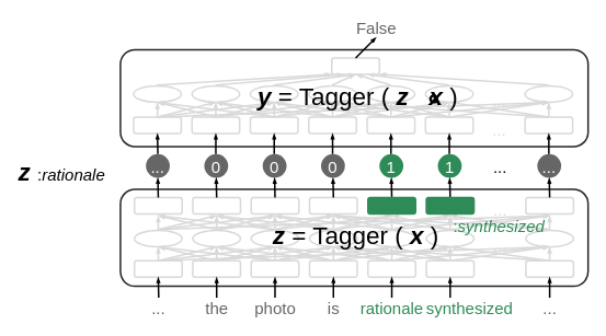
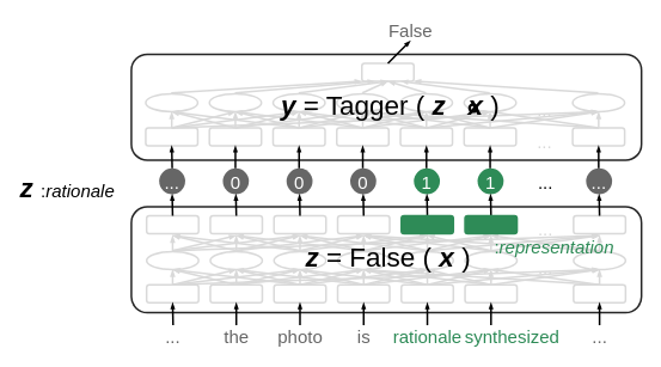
- <mxCell id="182" value="&lt;font style=&quot;font-size: 20px&quot;&gt;:&lt;i&gt;synthesized&lt;/i&gt;&lt;/font&gt;" style="text;html=1;strokeColor=none;fillColor=none;align=left;verticalAlign=middle;whiteSpace=wrap;rounded=0;fontColor=#2E8B57;fontSize=20;" parent="1" vertex="1"><mxGeometry x="548.5" y="262" width="146.5" height="25" as="geometry" /></mxCell>
+ <mxCell id="182" value="&lt;font style=&quot;font-size: 20px&quot;&gt;:&lt;i&gt;representation&lt;/i&gt;&lt;/font&gt;" style="text;html=1;strokeColor=none;fillColor=none;align=left;verticalAlign=middle;whiteSpace=wrap;rounded=0;fontColor=#2E8B57;fontSize=20;" parent="1" vertex="1"><mxGeometry x="548.5" y="262" width="146.5" height="25" as="geometry" /></mxCell>
- <mxCell id="156" value="&lt;span style=&quot;font-size: 30px&quot;&gt;&lt;font style=&quot;font-size: 30px&quot;&gt;&lt;b&gt;&lt;i&gt;z&lt;/i&gt;&lt;/b&gt; = Tagger (&amp;nbsp;&lt;b&gt;&lt;i&gt;x&amp;nbsp;&lt;/i&gt;&lt;/b&gt;)&lt;/font&gt;&lt;/span&gt;" style="text;html=1;strokeColor=none;fillColor=none;align=center;verticalAlign=middle;whiteSpace=wrap;rounded=0;fontColor=#000000;" parent="1" vertex="1"><mxGeometry x="312.5" y="273" width="239" height="25" as="geometry" /></mxCell>
+ <mxCell id="156" value="&lt;span style=&quot;font-size: 30px&quot;&gt;&lt;font style=&quot;font-size: 30px&quot;&gt;&lt;b&gt;&lt;i&gt;z&lt;/i&gt;&lt;/b&gt; = False (&amp;nbsp;&lt;b&gt;&lt;i&gt;x&amp;nbsp;&lt;/i&gt;&lt;/b&gt;)&lt;/font&gt;&lt;/span&gt;" style="text;html=1;strokeColor=none;fillColor=none;align=center;verticalAlign=middle;whiteSpace=wrap;rounded=0;fontColor=#000000;" parent="1" vertex="1"><mxGeometry x="312.5" y="273" width="239" height="25" as="geometry" /></mxCell>
